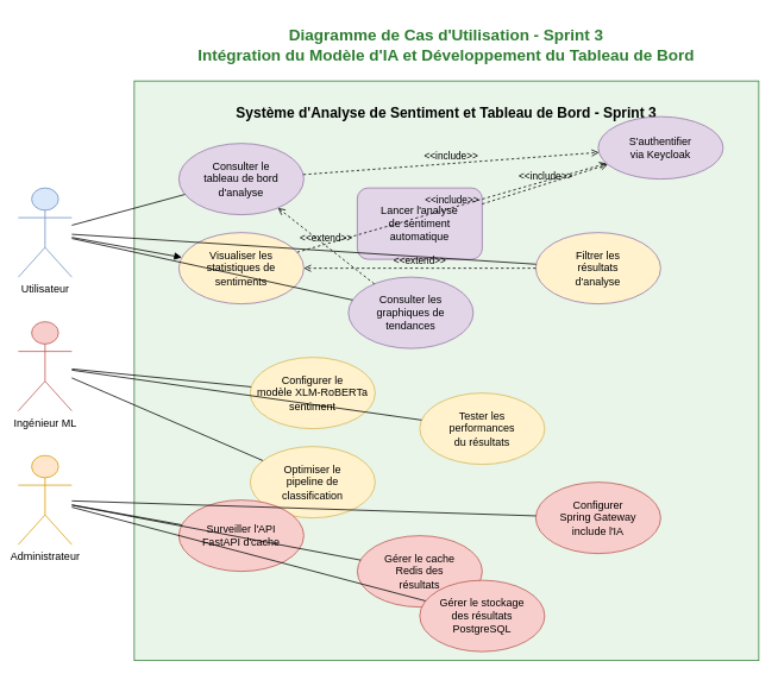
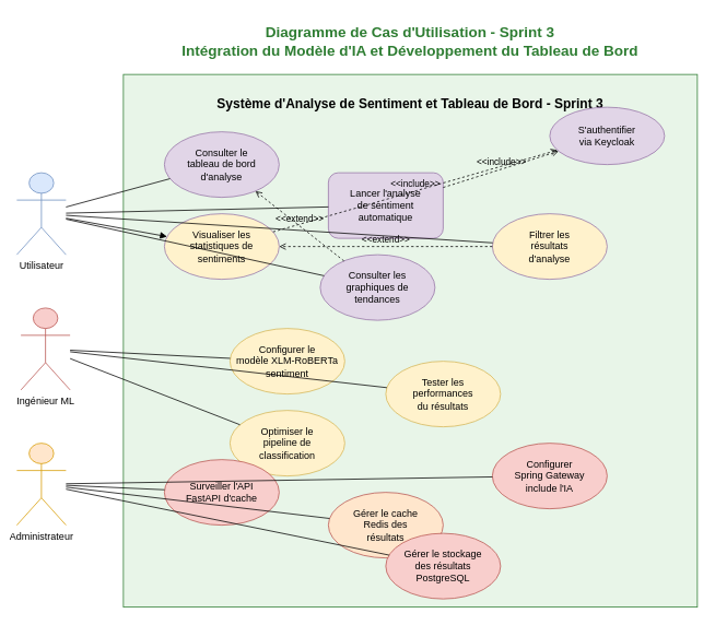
- <mxCell id="31" value="&amp;lt;&amp;lt;include&amp;gt;&amp;gt;" style="html=1;verticalAlign=bottom;labelBackgroundColor=none;endArrow=open;endFill=0;dashed=1;" parent="1" source="7" target="6" edge="1"><mxGeometry relative="1" as="geometry" /></mxCell>
+ <mxCell id="20" value="" style="endArrow=none;html=1;rounded=0;" parent="1" source="3" target="8" edge="1"><mxGeometry width="50" height="50" relative="1" as="geometry"><mxPoint x="350" y="410" as="sourcePoint" /><mxPoint x="400" y="360" as="targetPoint" /></mxGeometry></mxCell>
- <mxCell id="5" value="Ingénieur ML" style="shape=umlActor;html=1;verticalLabelPosition=bottom;verticalAlign=top;align=center;fillColor=#f8cecc;strokeColor=#b85450;" parent="1" vertex="1"><mxGeometry x="20" y="360" width="60" height="100" as="geometry" /></mxCell>
+ <mxCell id="5" value="Ingénieur ML" style="shape=umlActor;html=1;verticalLabelPosition=bottom;verticalAlign=top;align=center;fillColor=#f8cecc;strokeColor=#b85450;" parent="1" vertex="1"><mxGeometry x="25" y="375" width="60" height="100" as="geometry" /></mxCell>
- <mxCell id="4" value="Administrateur" style="shape=umlActor;html=1;verticalLabelPosition=bottom;verticalAlign=top;align=center;fillColor=#ffe6cc;strokeColor=#d79b00;" parent="1" vertex="1"><mxGeometry x="20" y="510" width="60" height="100" as="geometry" /></mxCell>
+ <mxCell id="4" value="Administrateur" style="shape=umlActor;html=1;verticalLabelPosition=bottom;verticalAlign=top;align=center;fillColor=#ffe6cc;strokeColor=#d79b00;" parent="1" vertex="1"><mxGeometry x="20" y="540" width="60" height="100" as="geometry" /></mxCell>
- <mxCell id="16" value="Gérer le cache&lt;br&gt;Redis des&lt;br&gt;résultats" style="ellipse;whiteSpace=wrap;html=1;fillColor=#f8cecc;strokeColor=#b85450;" parent="1" vertex="1"><mxGeometry x="400" y="600" width="140" height="80" as="geometry" /></mxCell>
+ <mxCell id="16" value="Gérer le cache&lt;br&gt;Redis des&lt;br&gt;résultats" style="ellipse;whiteSpace=wrap;html=1;fillColor=#ffe6cc;strokeColor=#b85450;" parent="1" vertex="1"><mxGeometry x="400" y="600" width="140" height="80" as="geometry" /></mxCell>
